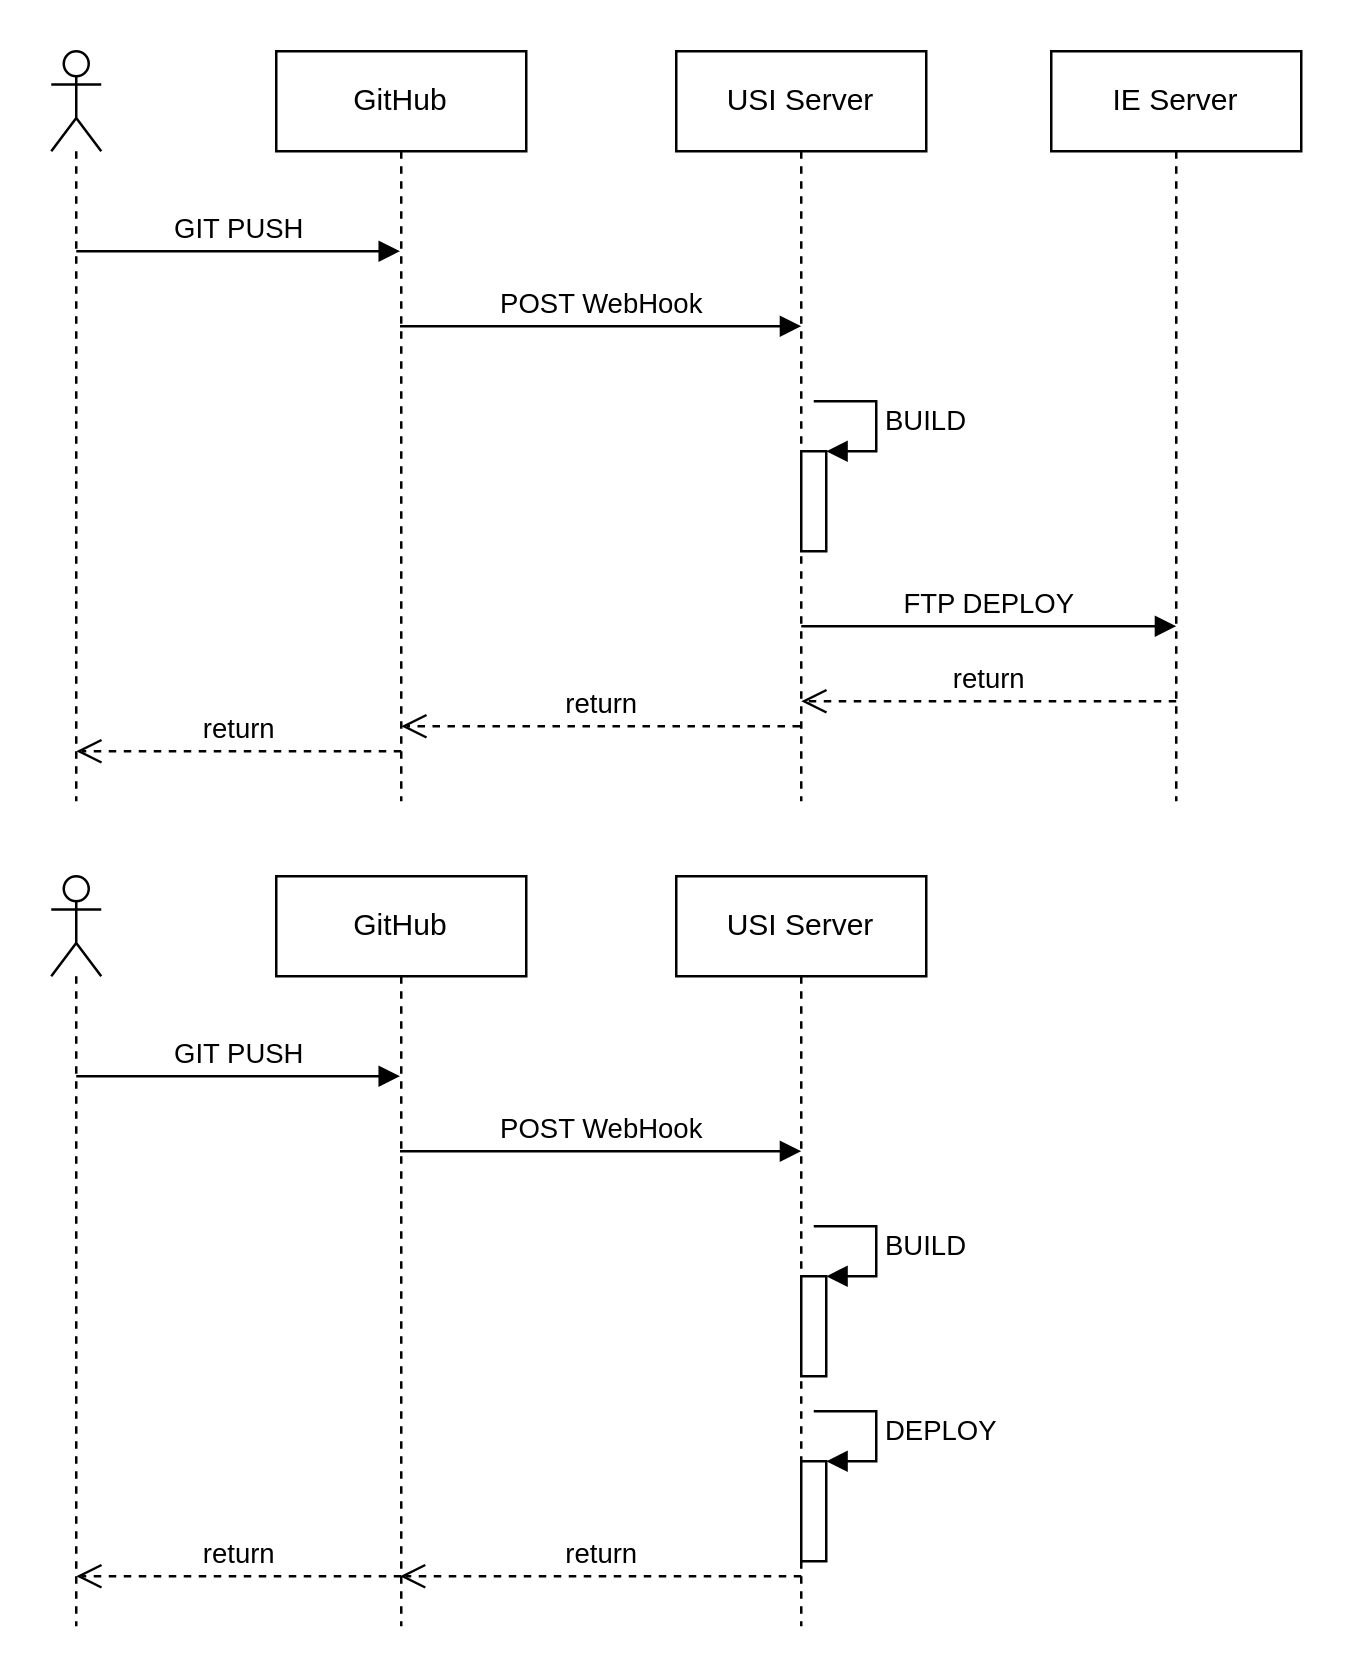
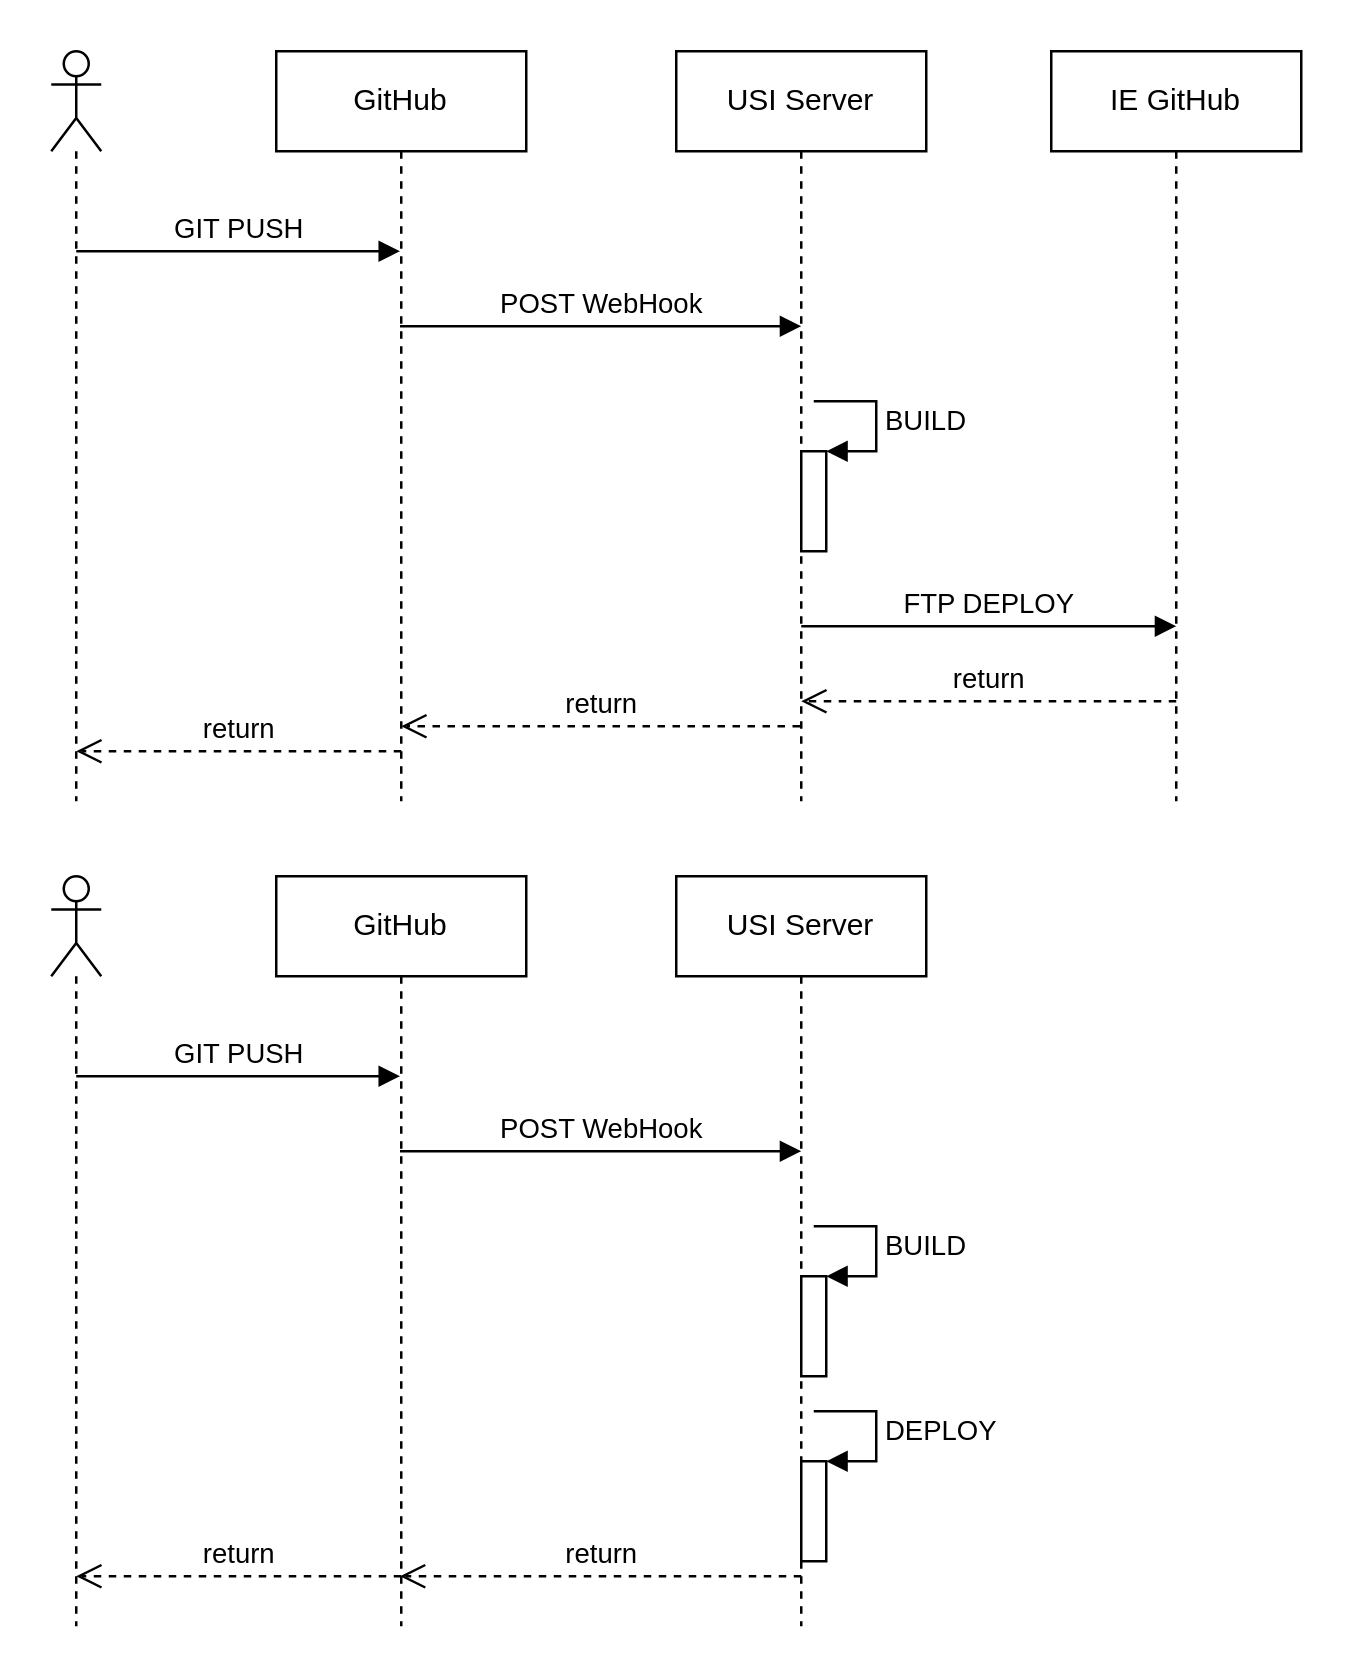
- <mxCell id="9" value="IE Server" style="shape=umlLifeline;perimeter=lifelinePerimeter;whiteSpace=wrap;html=1;container=1;collapsible=0;recursiveResize=0;outlineConnect=0;" vertex="1" parent="2"><mxGeometry x="420" y="20" width="100" height="300" as="geometry" /></mxCell>
+ <mxCell id="9" value="IE GitHub" style="shape=umlLifeline;perimeter=lifelinePerimeter;whiteSpace=wrap;html=1;container=1;collapsible=0;recursiveResize=0;outlineConnect=0;" vertex="1" parent="2"><mxGeometry x="420" y="20" width="100" height="300" as="geometry" /></mxCell>
